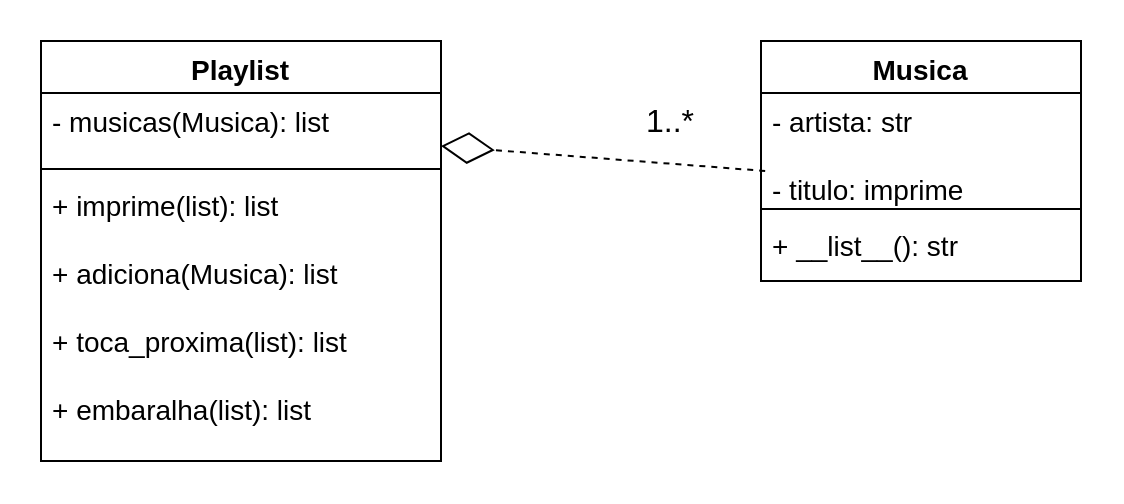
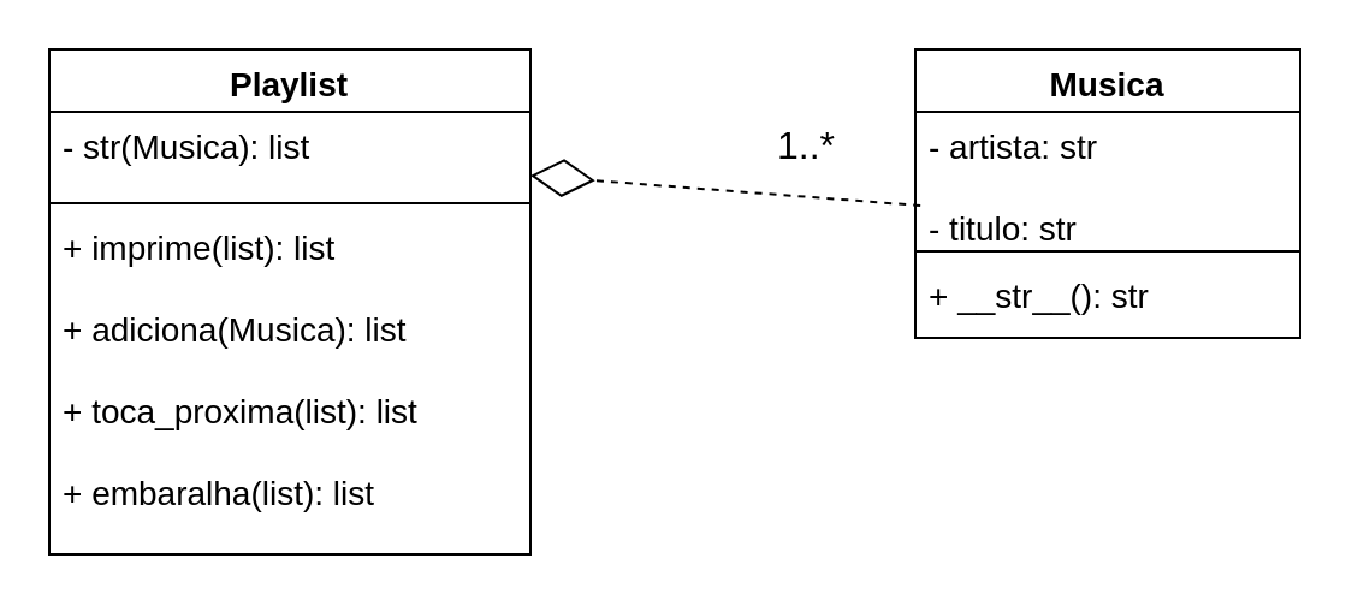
- <mxCell id="7" value="- musicas(Musica): list" style="text;strokeColor=none;fillColor=none;align=left;verticalAlign=top;spacingLeft=4;spacingRight=4;overflow=hidden;rotatable=0;points=[[0,0.5],[1,0.5]];portConstraint=eastwest;fontSize=14;" vertex="1" parent="6"><mxGeometry y="26" width="200" height="34" as="geometry" /></mxCell>
+ <mxCell id="7" value="- str(Musica): list" style="text;strokeColor=none;fillColor=none;align=left;verticalAlign=top;spacingLeft=4;spacingRight=4;overflow=hidden;rotatable=0;points=[[0,0.5],[1,0.5]];portConstraint=eastwest;fontSize=14;" vertex="1" parent="6"><mxGeometry y="26" width="200" height="34" as="geometry" /></mxCell>
- <mxCell id="3" value="- artista: str&#10;&#10;- titulo: imprime" style="text;strokeColor=none;fillColor=none;align=left;verticalAlign=top;spacingLeft=4;spacingRight=4;overflow=hidden;rotatable=0;points=[[0,0.5],[1,0.5]];portConstraint=eastwest;fontSize=14;" vertex="1" parent="2"><mxGeometry y="26" width="160" height="54" as="geometry" /></mxCell>
+ <mxCell id="3" value="- artista: str&#10;&#10;- titulo: str" style="text;strokeColor=none;fillColor=none;align=left;verticalAlign=top;spacingLeft=4;spacingRight=4;overflow=hidden;rotatable=0;points=[[0,0.5],[1,0.5]];portConstraint=eastwest;fontSize=14;" vertex="1" parent="2"><mxGeometry y="26" width="160" height="54" as="geometry" /></mxCell>
- <mxCell id="5" value="+ __list__(): str" style="text;strokeColor=none;fillColor=none;align=left;verticalAlign=top;spacingLeft=4;spacingRight=4;overflow=hidden;rotatable=0;points=[[0,0.5],[1,0.5]];portConstraint=eastwest;fontSize=14;" vertex="1" parent="2"><mxGeometry y="88" width="160" height="32" as="geometry" /></mxCell>
+ <mxCell id="5" value="+ __str__(): str" style="text;strokeColor=none;fillColor=none;align=left;verticalAlign=top;spacingLeft=4;spacingRight=4;overflow=hidden;rotatable=0;points=[[0,0.5],[1,0.5]];portConstraint=eastwest;fontSize=14;" vertex="1" parent="2"><mxGeometry y="88" width="160" height="32" as="geometry" /></mxCell>
